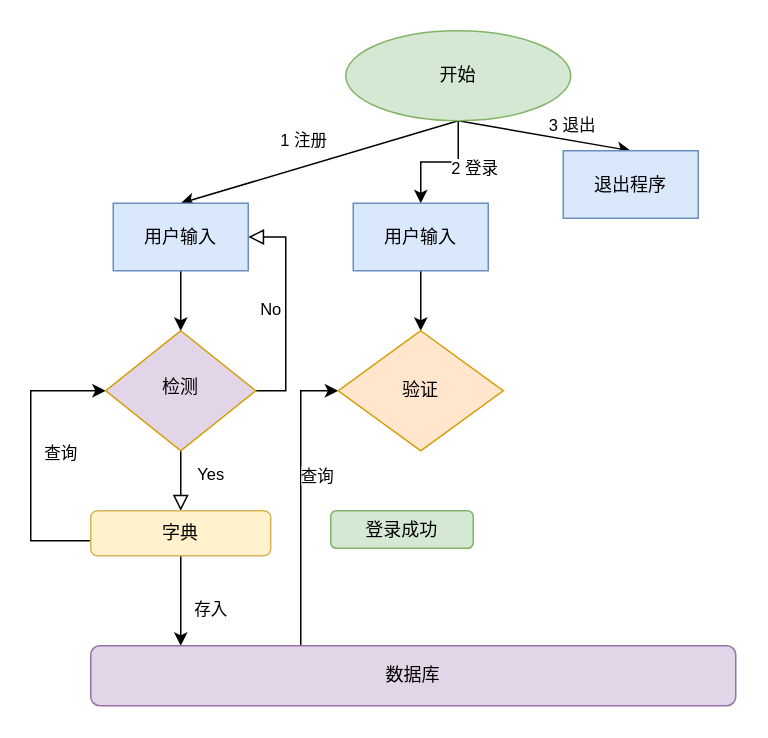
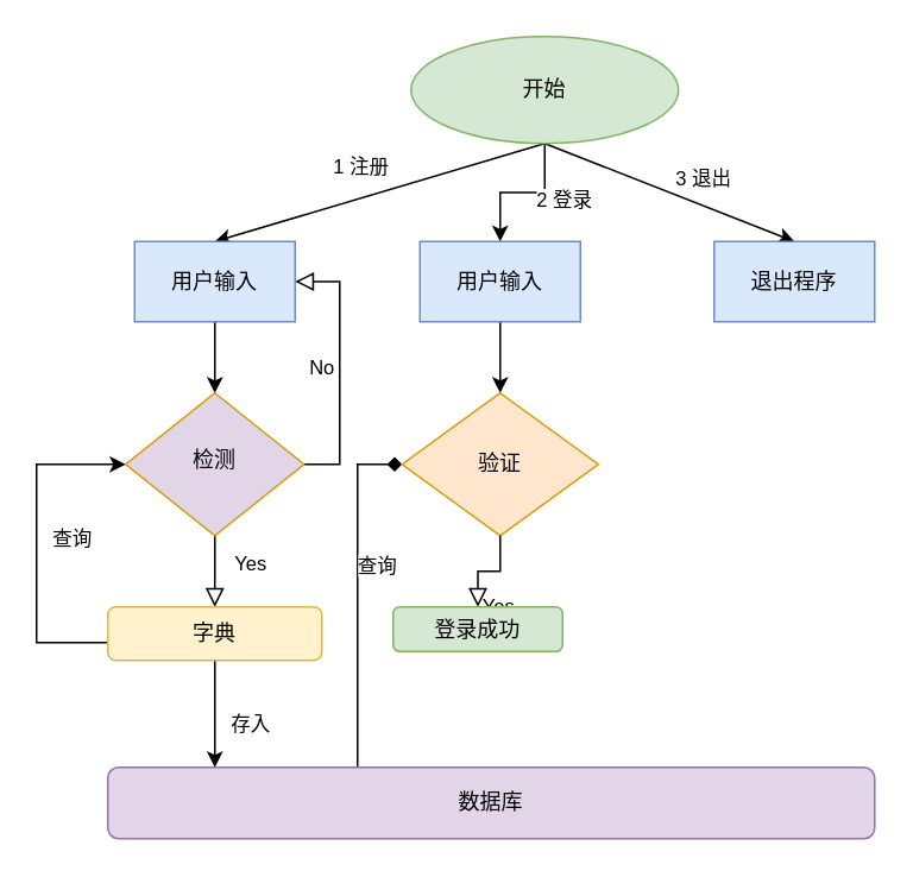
- <mxCell id="24" value="退出程序" style="rounded=0;whiteSpace=wrap;html=1;fillColor=#dae8fc;strokeColor=#6c8ebf;" vertex="1" parent="1"><mxGeometry x="375" y="100" width="90" height="45" as="geometry" /></mxCell>
+ <mxCell id="24" value="退出程序" style="rounded=0;whiteSpace=wrap;html=1;fillColor=#dae8fc;strokeColor=#6c8ebf;" vertex="1" parent="1"><mxGeometry x="400" y="135" width="90" height="45" as="geometry" /></mxCell>
- <mxCell id="16" style="edgeStyle=orthogonalEdgeStyle;rounded=0;orthogonalLoop=1;jettySize=auto;html=1;exitX=0.25;exitY=0;exitDx=0;exitDy=0;entryX=0;entryY=0.5;entryDx=0;entryDy=0;" edge="1" parent="1" source="18" target="21"><mxGeometry relative="1" as="geometry"><Array as="points"><mxPoint x="200" y="430" /><mxPoint x="200" y="260" /></Array></mxGeometry></mxCell>
+ <mxCell id="16" style="edgeStyle=orthogonalEdgeStyle;rounded=0;orthogonalLoop=1;jettySize=auto;html=1;exitX=0.25;exitY=0;exitDx=0;exitDy=0;entryX=0;entryY=0.5;entryDx=0;entryDy=0;endArrow=diamond;" edge="1" parent="1" source="18" target="21"><mxGeometry relative="1" as="geometry"><Array as="points"><mxPoint x="200" y="430" /><mxPoint x="200" y="260" /></Array></mxGeometry></mxCell>
+ <mxCell id="22" value="Yes" style="rounded=0;html=1;jettySize=auto;orthogonalLoop=1;fontSize=11;endArrow=block;endFill=0;endSize=8;strokeWidth=1;shadow=0;labelBackgroundColor=none;edgeStyle=orthogonalEdgeStyle;exitX=0.5;exitY=1;exitDx=0;exitDy=0;entryX=0.5;entryY=0;entryDx=0;entryDy=0;" edge="1" parent="1" source="21" target="23"><mxGeometry x="-0.2" y="20" relative="1" as="geometry"><mxPoint as="offset" /><mxPoint x="130" y="310" as="sourcePoint" /><mxPoint x="280" y="350" as="targetPoint" /></mxGeometry></mxCell>
